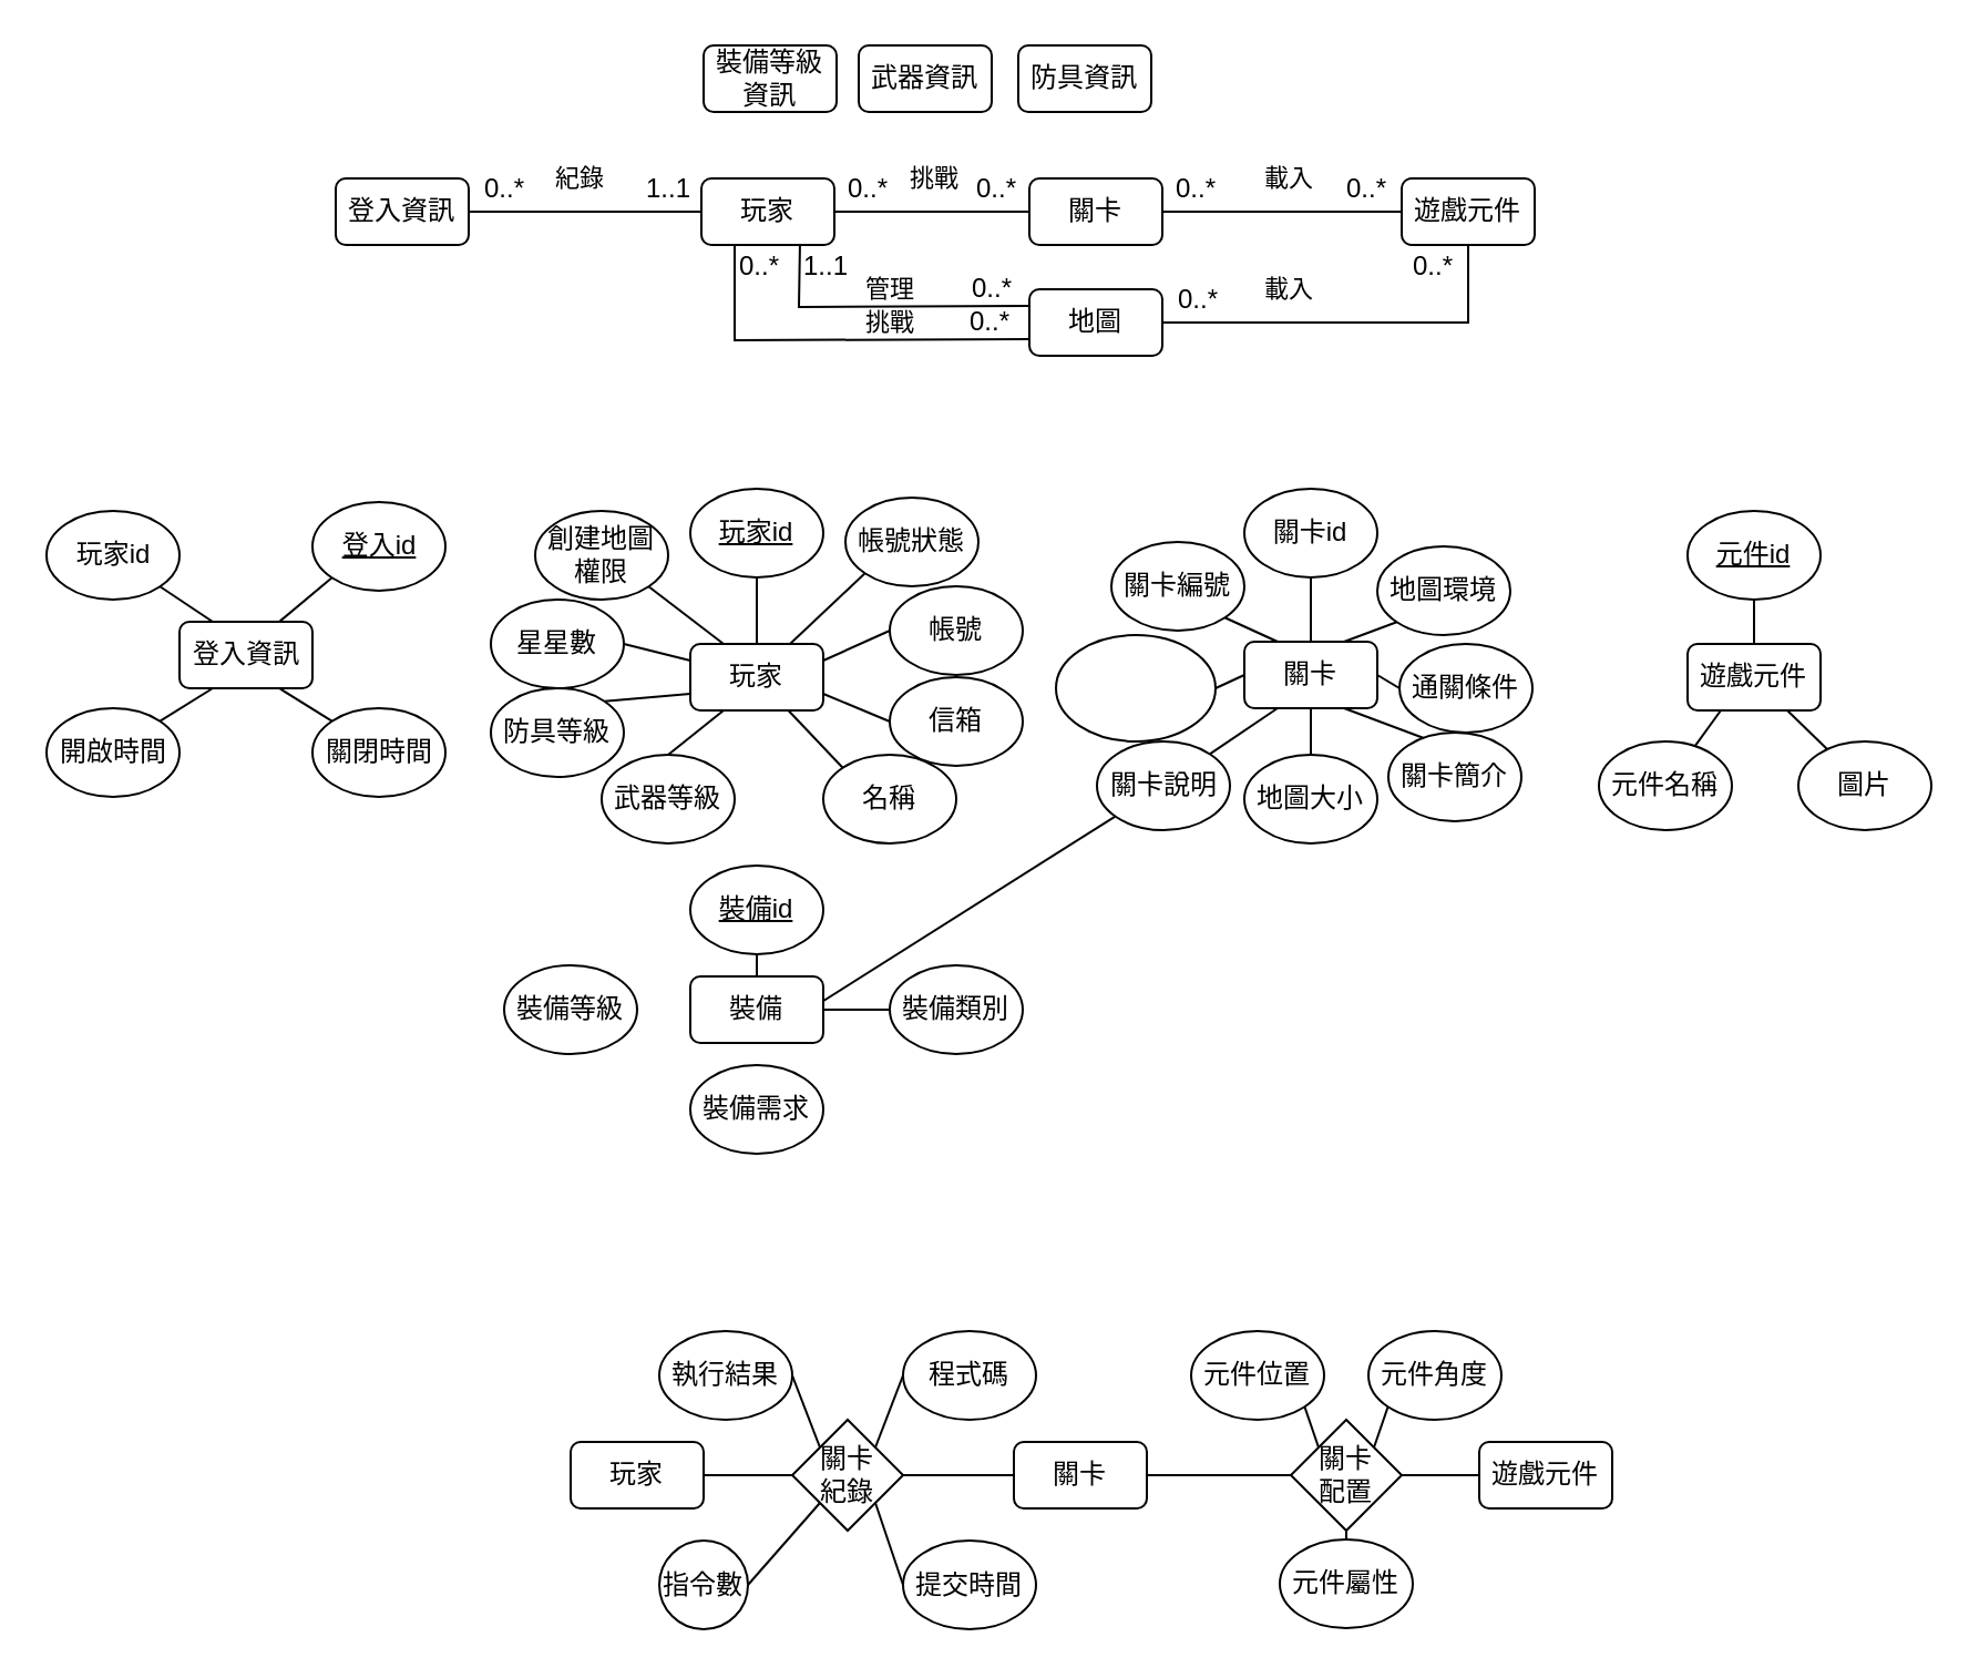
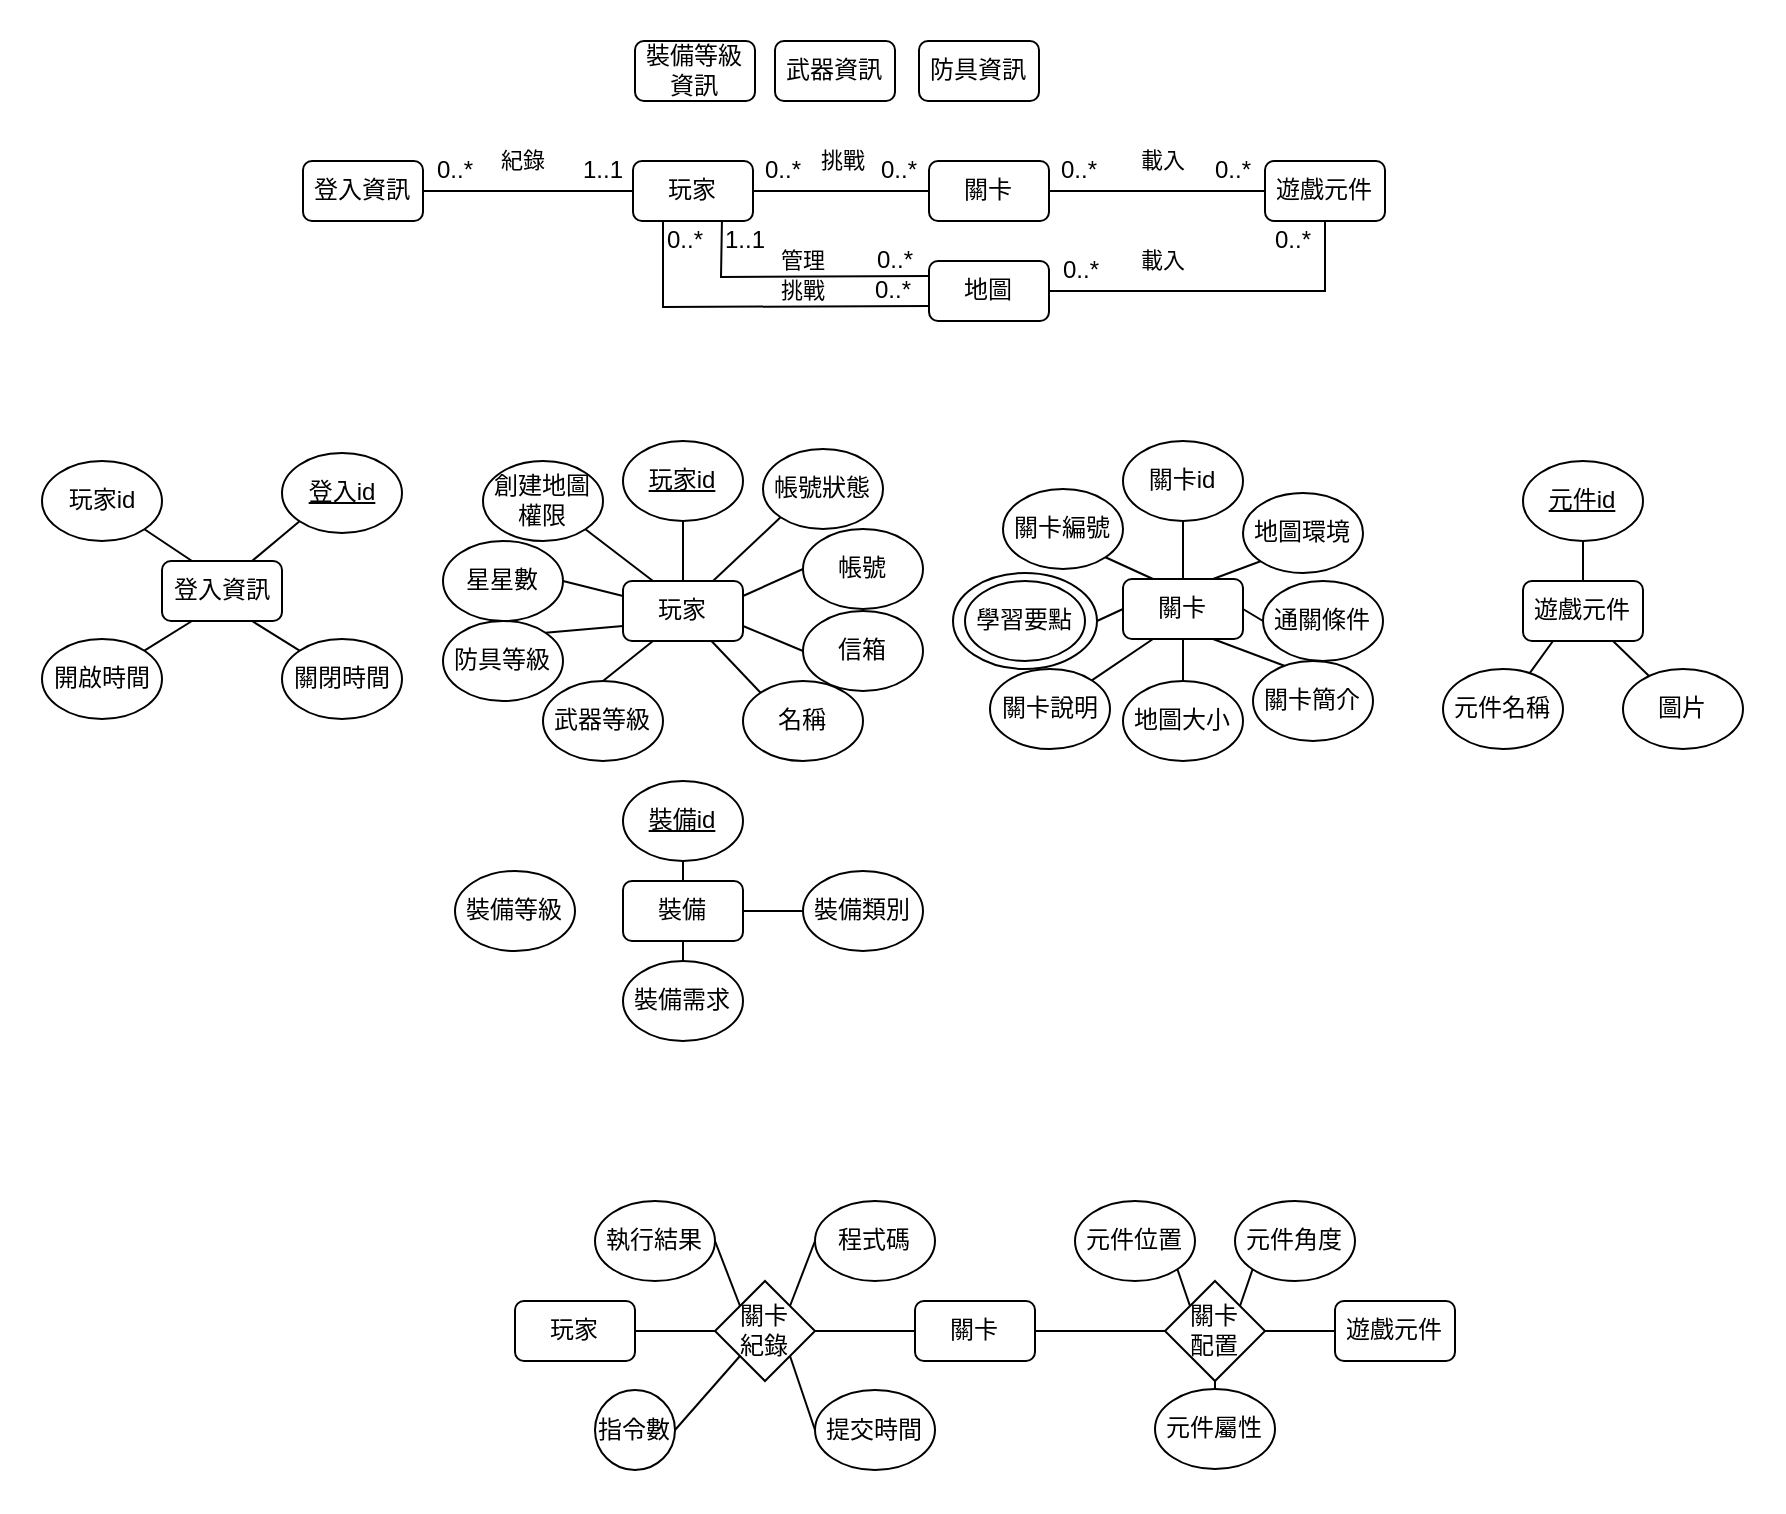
+ <mxCell id="55" value="學習要點" style="ellipse;whiteSpace=wrap;html=1;" parent="1" vertex="1"><mxGeometry x="482" y="290" width="60" height="40" as="geometry" /></mxCell>
- <mxCell id="90" style="edgeStyle=none;rounded=0;orthogonalLoop=1;jettySize=auto;html=1;exitX=0.5;exitY=1;exitDx=0;exitDy=0;endArrow=none;endFill=0;" parent="1" source="91" target="54" edge="1"><mxGeometry relative="1" as="geometry" /></mxCell>
+ <mxCell id="90" style="edgeStyle=none;rounded=0;orthogonalLoop=1;jettySize=auto;html=1;exitX=0.5;exitY=1;exitDx=0;exitDy=0;entryX=0.5;entryY=0;entryDx=0;entryDy=0;endArrow=none;endFill=0;" parent="1" source="91" target="93" edge="1"><mxGeometry relative="1" as="geometry" /></mxCell>
